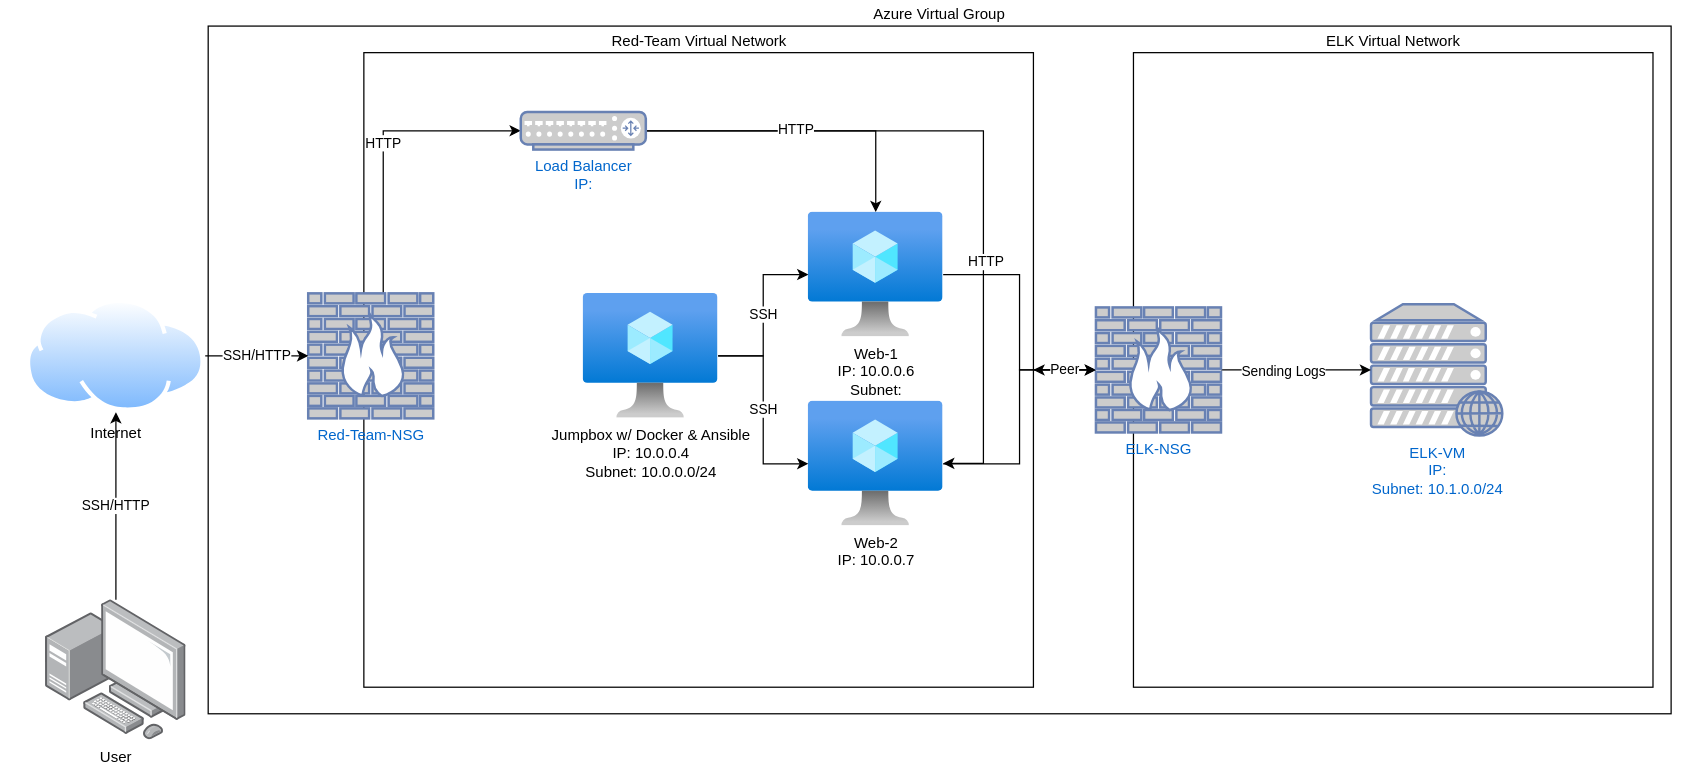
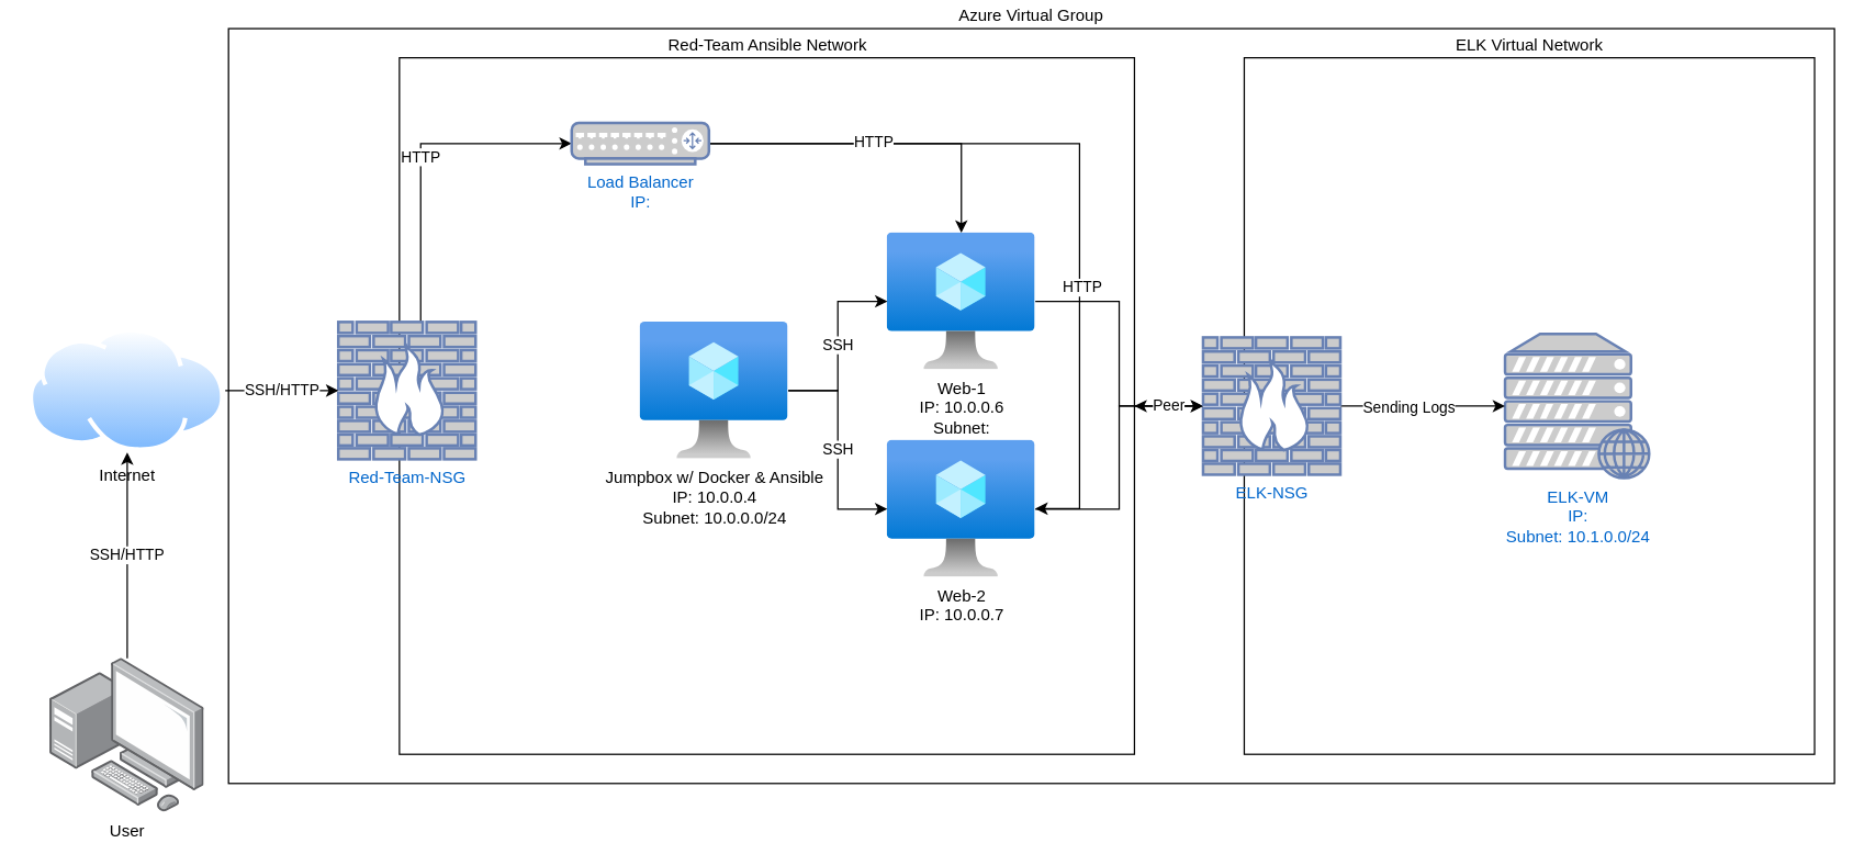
- <mxCell id="3" value="Red-Team Virtual Network" style="rounded=0;whiteSpace=wrap;html=1;labelPosition=center;verticalLabelPosition=top;align=center;verticalAlign=bottom;" parent="1" vertex="1"><mxGeometry x="290.5" y="41.5" width="535.5" height="507.5" as="geometry" /></mxCell>
+ <mxCell id="3" value="Red-Team Ansible Network" style="rounded=0;whiteSpace=wrap;html=1;labelPosition=center;verticalLabelPosition=top;align=center;verticalAlign=bottom;" parent="1" vertex="1"><mxGeometry x="290.5" y="41.5" width="535.5" height="507.5" as="geometry" /></mxCell>
